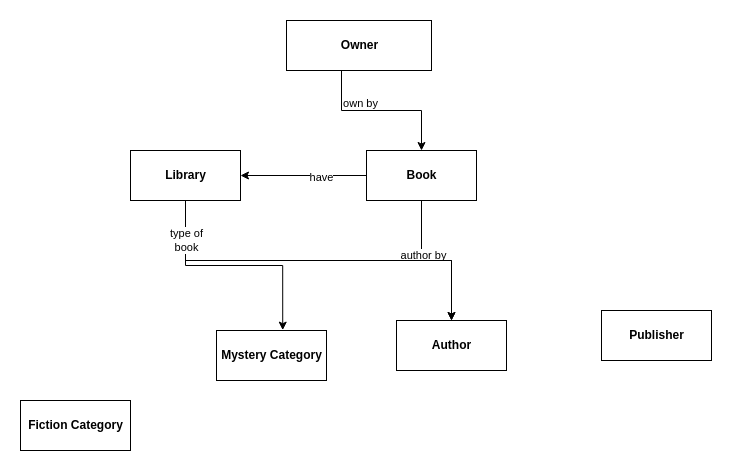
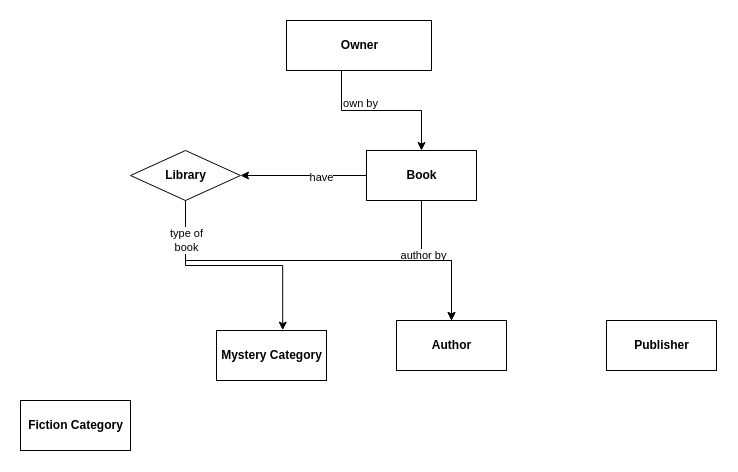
- <mxCell id="16" value="Library" style="html=1;gradientColor=none;align=center;fontStyle=1" vertex="1" parent="1"><mxGeometry x="130" y="150" width="110" height="50" as="geometry" /></mxCell>
+ <mxCell id="16" value="Library" style="rhombus;html=1;gradientColor=none;align=center;fontStyle=1;" vertex="1" parent="1"><mxGeometry x="130" y="150" width="110" height="50" as="geometry" /></mxCell>
- <mxCell id="11" value="Publisher" style="html=1;gradientColor=none;align=center;fontStyle=1" vertex="1" parent="1"><mxGeometry x="601" y="310" width="110" height="50" as="geometry" /></mxCell>
+ <mxCell id="11" value="Publisher" style="html=1;gradientColor=none;align=center;fontStyle=1" vertex="1" parent="1"><mxGeometry x="606" y="320" width="110" height="50" as="geometry" /></mxCell>
